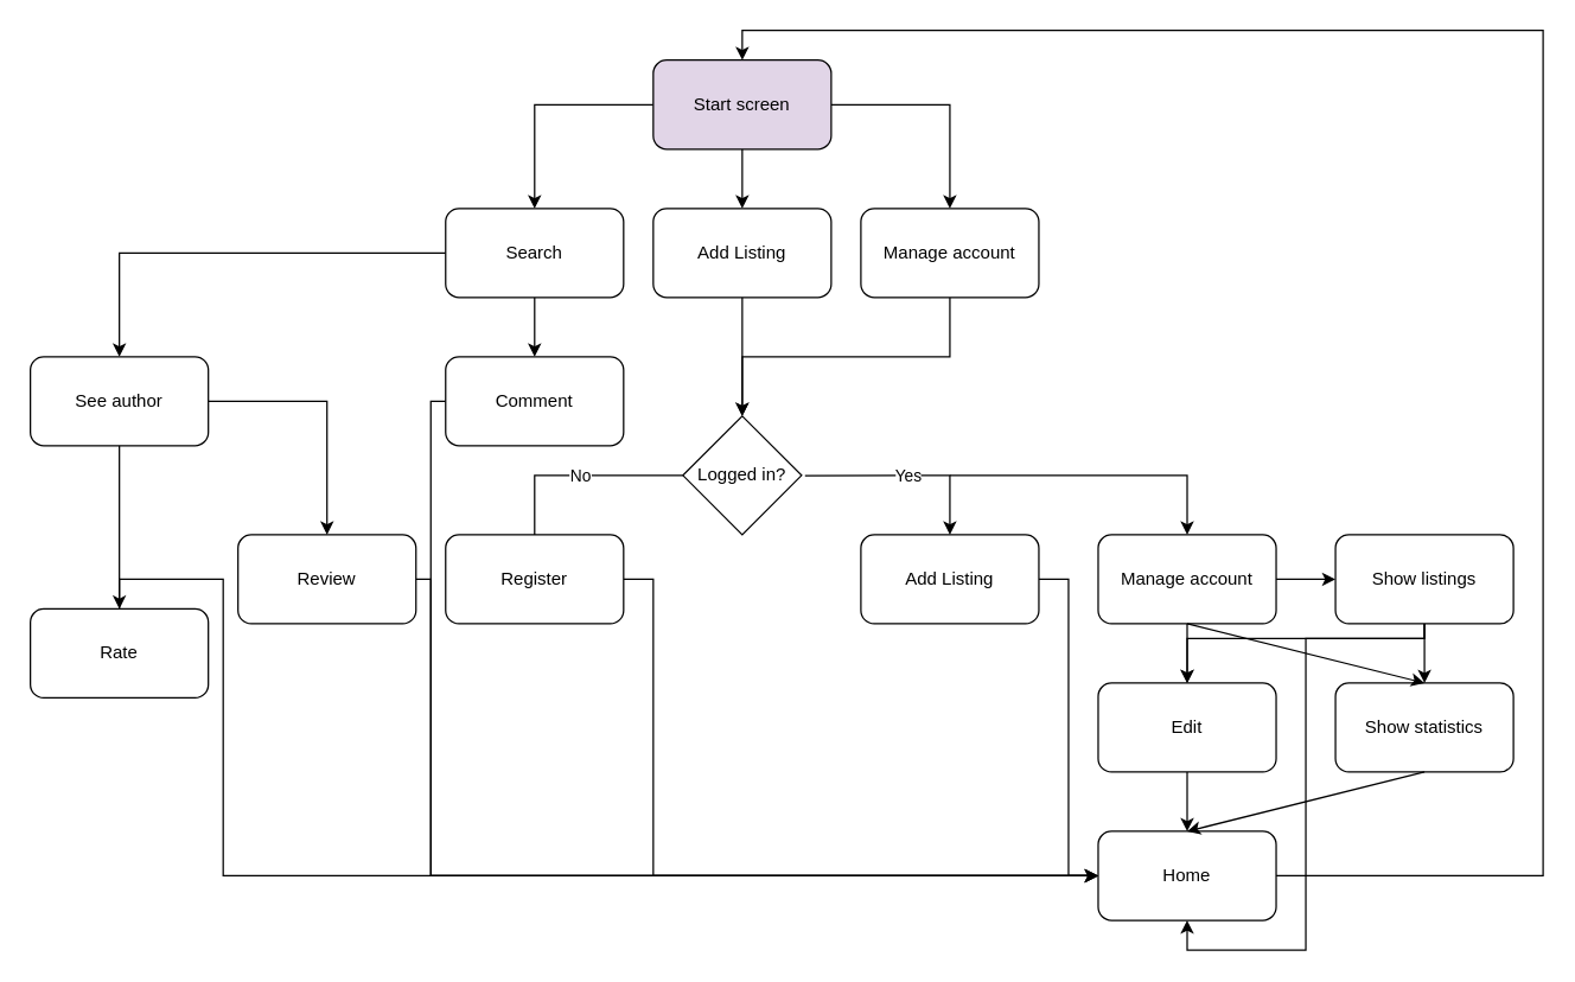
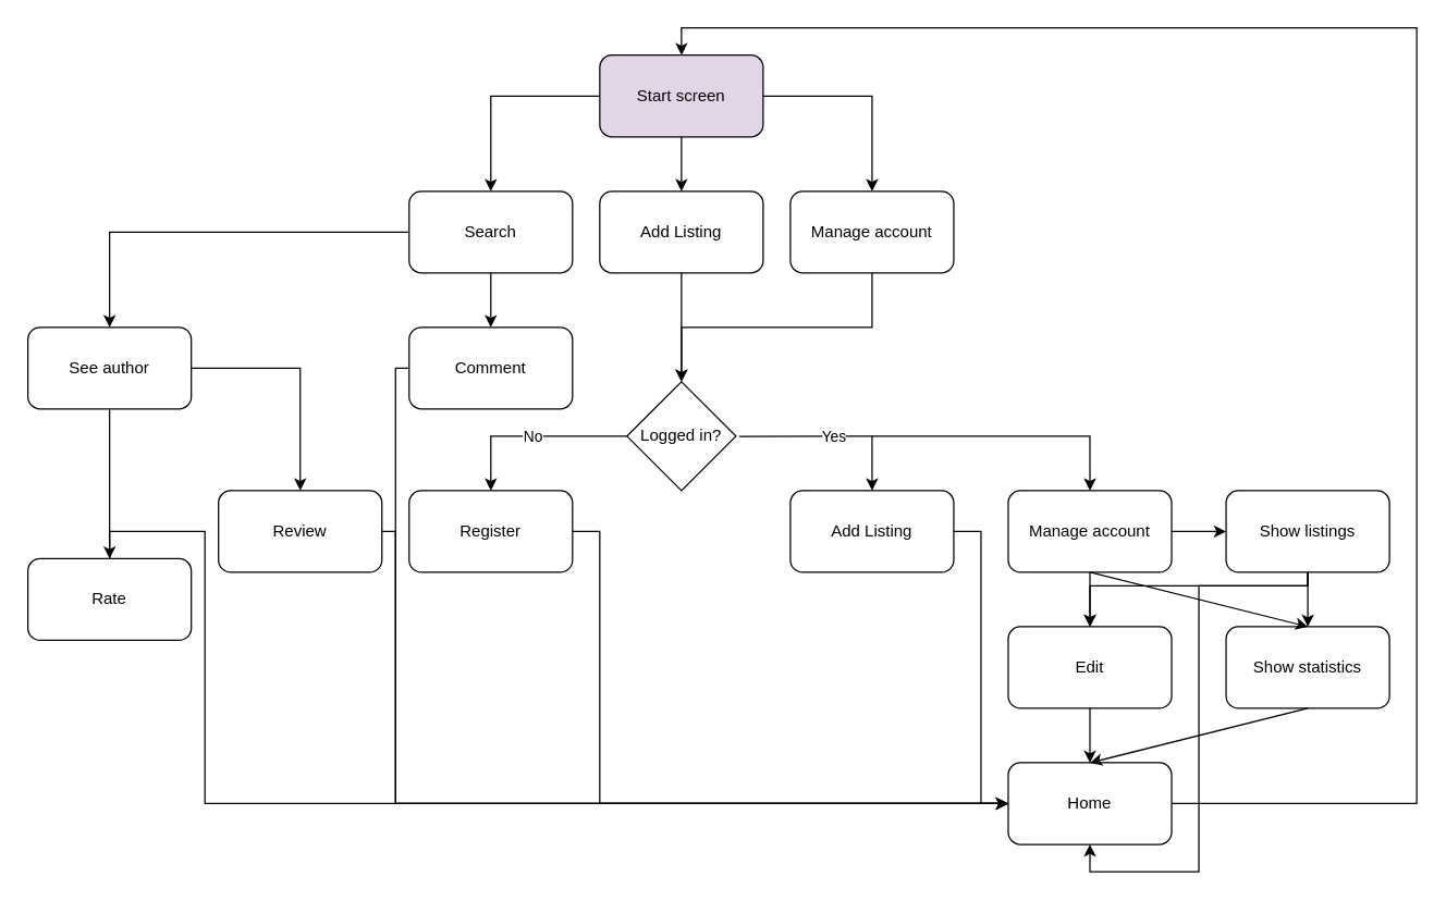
- <mxCell id="20" value="" style="endArrow=none;html=1;rounded=0;entryX=0.5;entryY=0;entryDx=0;entryDy=0;exitX=0;exitY=0.5;exitDx=0;exitDy=0;" edge="1" parent="1" source="13" target="17"><mxGeometry relative="1" as="geometry"><mxPoint x="480" y="310" as="sourcePoint" /><mxPoint x="580" y="310" as="targetPoint" /><Array as="points"><mxPoint x="360" y="320" /></Array></mxGeometry></mxCell>
+ <mxCell id="20" value="" style="endArrow=classic;html=1;rounded=0;entryX=0.5;entryY=0;entryDx=0;entryDy=0;exitX=0;exitY=0.5;exitDx=0;exitDy=0;" edge="1" parent="1" source="13" target="17"><mxGeometry relative="1" as="geometry"><mxPoint x="480" y="310" as="sourcePoint" /><mxPoint x="580" y="310" as="targetPoint" /><Array as="points"><mxPoint x="360" y="320" /></Array></mxGeometry></mxCell>
